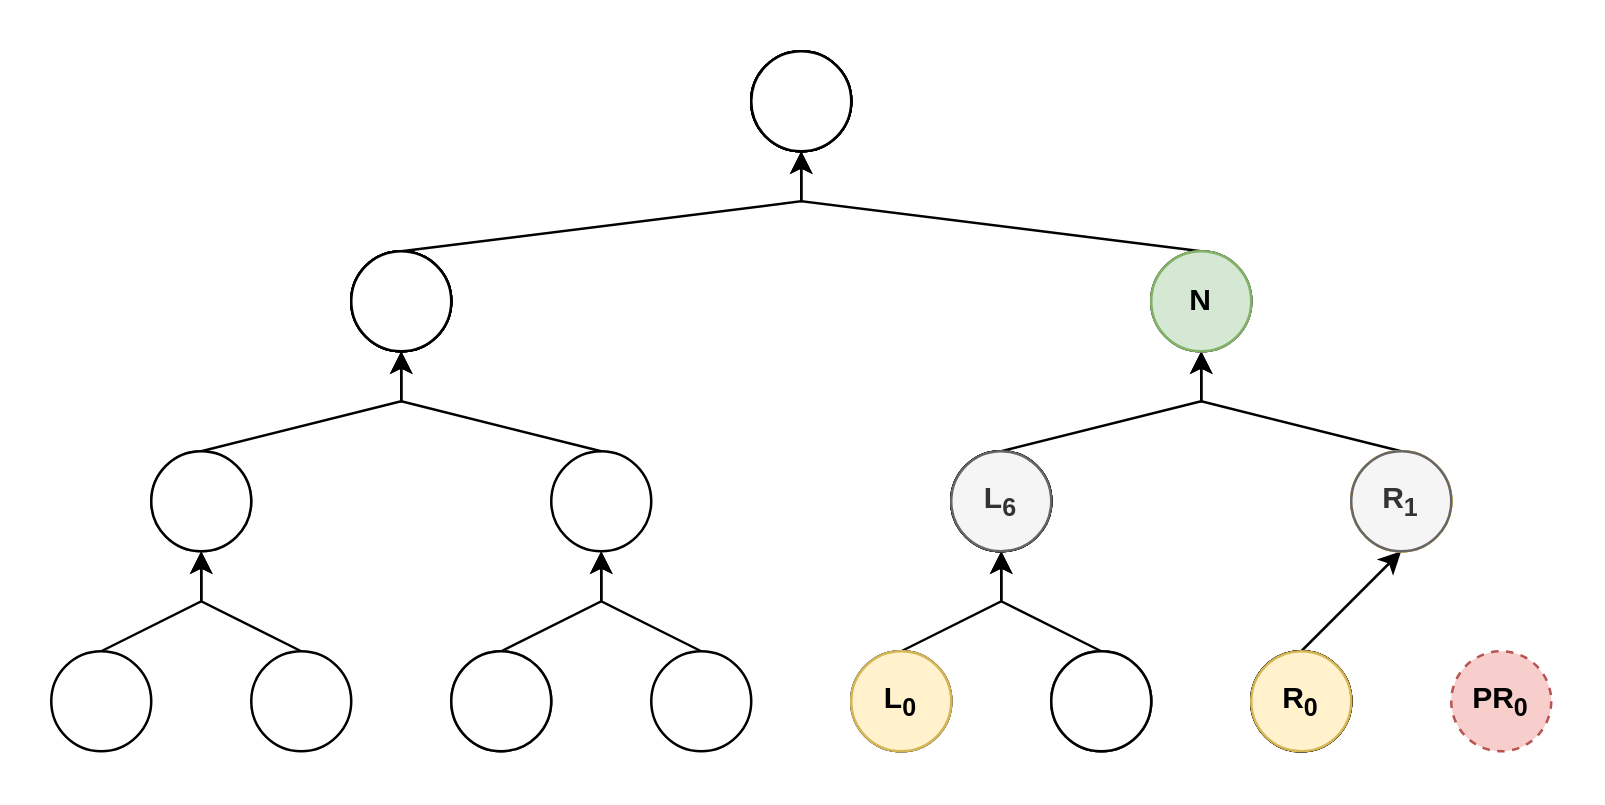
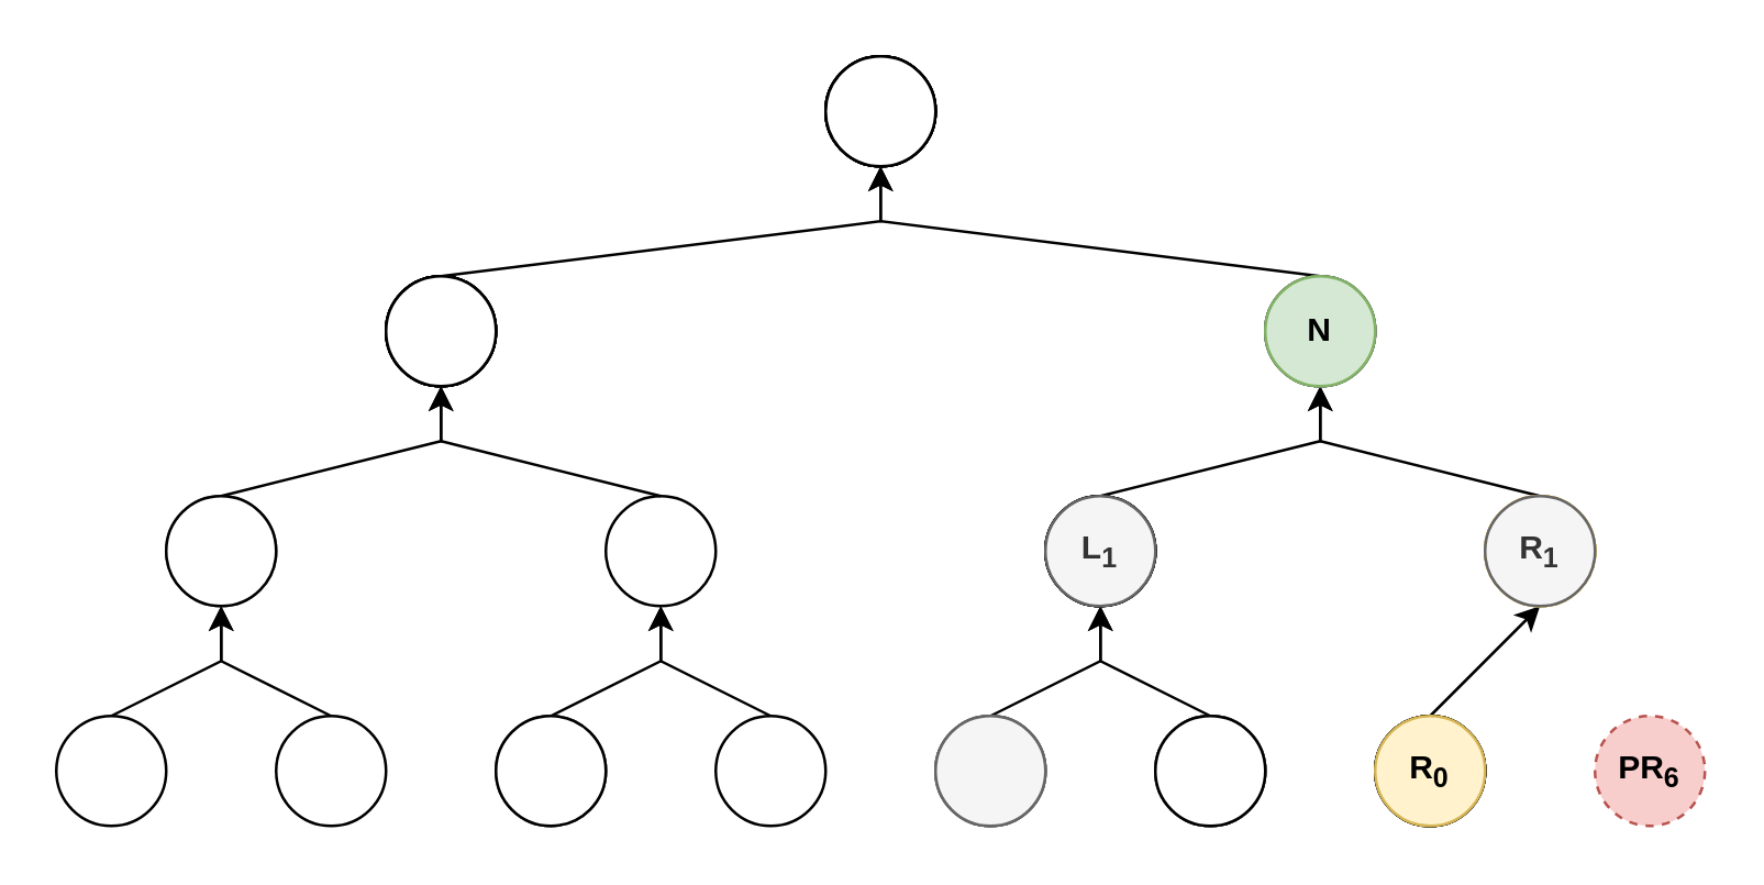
- <mxCell id="60" value="L&lt;sub&gt;6&lt;/sub&gt;" style="ellipse;whiteSpace=wrap;html=1;aspect=fixed;fontStyle=1;fillColor=#f5f5f5;strokeColor=#666666;fontColor=#333333;" vertex="1" parent="1"><mxGeometry x="380" y="180" width="40" height="40" as="geometry" /></mxCell>
+ <mxCell id="60" value="L&lt;sub&gt;1&lt;/sub&gt;" style="ellipse;whiteSpace=wrap;html=1;aspect=fixed;fontStyle=1;fillColor=#f5f5f5;strokeColor=#666666;fontColor=#333333;" vertex="1" parent="1"><mxGeometry x="380" y="180" width="40" height="40" as="geometry" /></mxCell>
- <mxCell id="65" value="L&lt;sub&gt;0&lt;/sub&gt;" style="ellipse;whiteSpace=wrap;html=1;aspect=fixed;fontStyle=1;fillColor=#fff2cc;strokeColor=#d6b656;" vertex="1" parent="1"><mxGeometry x="340" y="260" width="40" height="40" as="geometry" /></mxCell>
- <mxCell id="68" value="PR&lt;sub&gt;0&lt;/sub&gt;" style="ellipse;whiteSpace=wrap;html=1;aspect=fixed;fontStyle=1;fillColor=#f8cecc;strokeColor=#b85450;dashed=1;" vertex="1" parent="1"><mxGeometry x="580" y="260" width="40" height="40" as="geometry" /></mxCell>
+ <mxCell id="68" value="PR&lt;sub&gt;6&lt;/sub&gt;" style="ellipse;whiteSpace=wrap;html=1;aspect=fixed;fontStyle=1;fillColor=#f8cecc;strokeColor=#b85450;dashed=1;" vertex="1" parent="1"><mxGeometry x="580" y="260" width="40" height="40" as="geometry" /></mxCell>
